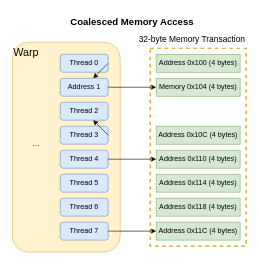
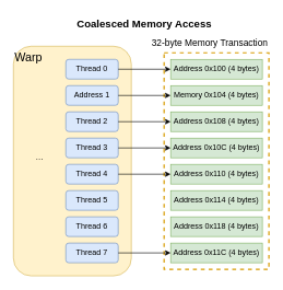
- <mxCell id="23" value="" style="endArrow=classic;html=1;rounded=0;exitX=1;exitY=0.5;exitDx=0;exitDy=0;" parent="1" source="4" target="5" edge="1"><mxGeometry width="50" height="50" relative="1" as="geometry"><mxPoint x="340" y="340" as="sourcePoint" /><mxPoint x="390" y="290" as="targetPoint" /></mxGeometry></mxCell>
+ <mxCell id="23" value="" style="endArrow=classic;html=1;rounded=0;exitX=1;exitY=0.5;exitDx=0;exitDy=0;entryX=0;entryY=0.5;entryDx=0;entryDy=0;" parent="1" source="4" target="14" edge="1"><mxGeometry width="50" height="50" relative="1" as="geometry"><mxPoint x="340" y="340" as="sourcePoint" /><mxPoint x="390" y="290" as="targetPoint" /></mxGeometry></mxCell>
+ <mxCell id="25" value="" style="endArrow=classic;html=1;rounded=0;exitX=1;exitY=0.5;exitDx=0;exitDy=0;entryX=0;entryY=0.5;entryDx=0;entryDy=0;" parent="1" source="6" target="16" edge="1"><mxGeometry width="50" height="50" relative="1" as="geometry"><mxPoint x="340" y="340" as="sourcePoint" /><mxPoint x="390" y="290" as="targetPoint" /></mxGeometry></mxCell>
+ <mxCell id="16" value="Address 0x108 (4 bytes)" style="rounded=0;whiteSpace=wrap;html=1;fillColor=#d5e8d4;strokeColor=#82b366;fontSize=12;" parent="1" vertex="1"><mxGeometry x="260" y="170" width="140" height="30" as="geometry" /></mxCell>
- <mxCell id="26" value="" style="endArrow=classic;html=1;rounded=0;exitX=1;exitY=0.5;exitDx=0;exitDy=0;" parent="1" source="7" target="6" edge="1"><mxGeometry width="50" height="50" relative="1" as="geometry"><mxPoint x="340" y="340" as="sourcePoint" /><mxPoint x="390" y="290" as="targetPoint" /></mxGeometry></mxCell>
+ <mxCell id="26" value="" style="endArrow=classic;html=1;rounded=0;exitX=1;exitY=0.5;exitDx=0;exitDy=0;entryX=0;entryY=0.5;entryDx=0;entryDy=0;" parent="1" source="7" target="17" edge="1"><mxGeometry width="50" height="50" relative="1" as="geometry"><mxPoint x="340" y="340" as="sourcePoint" /><mxPoint x="390" y="290" as="targetPoint" /></mxGeometry></mxCell>
